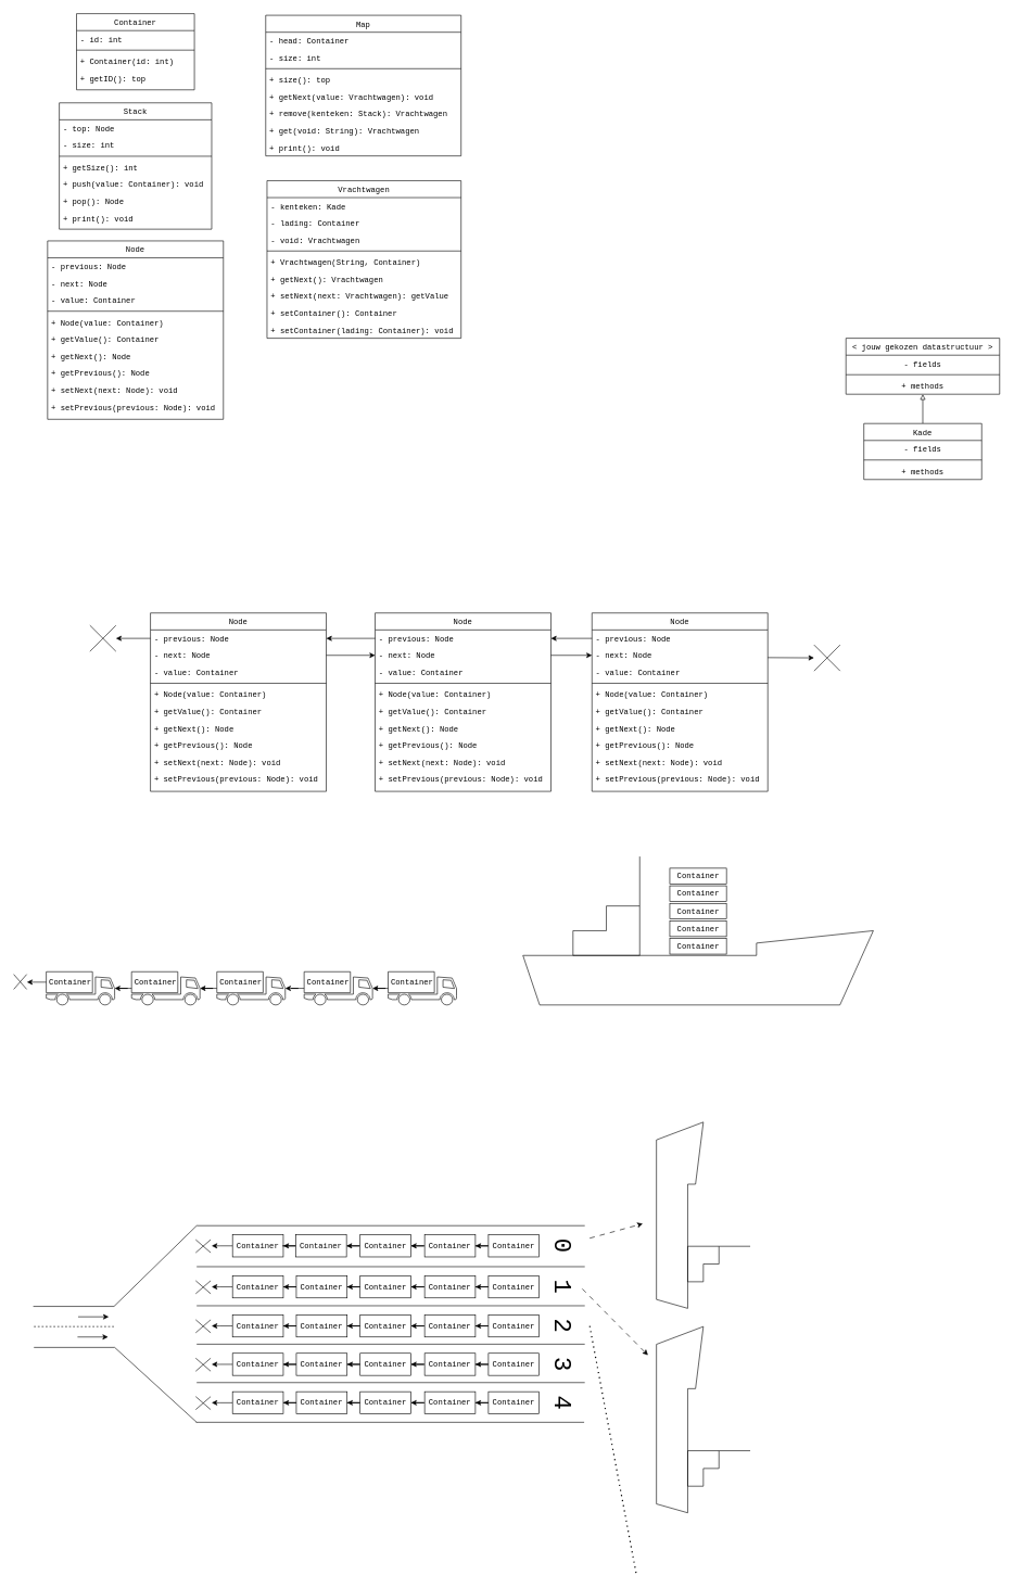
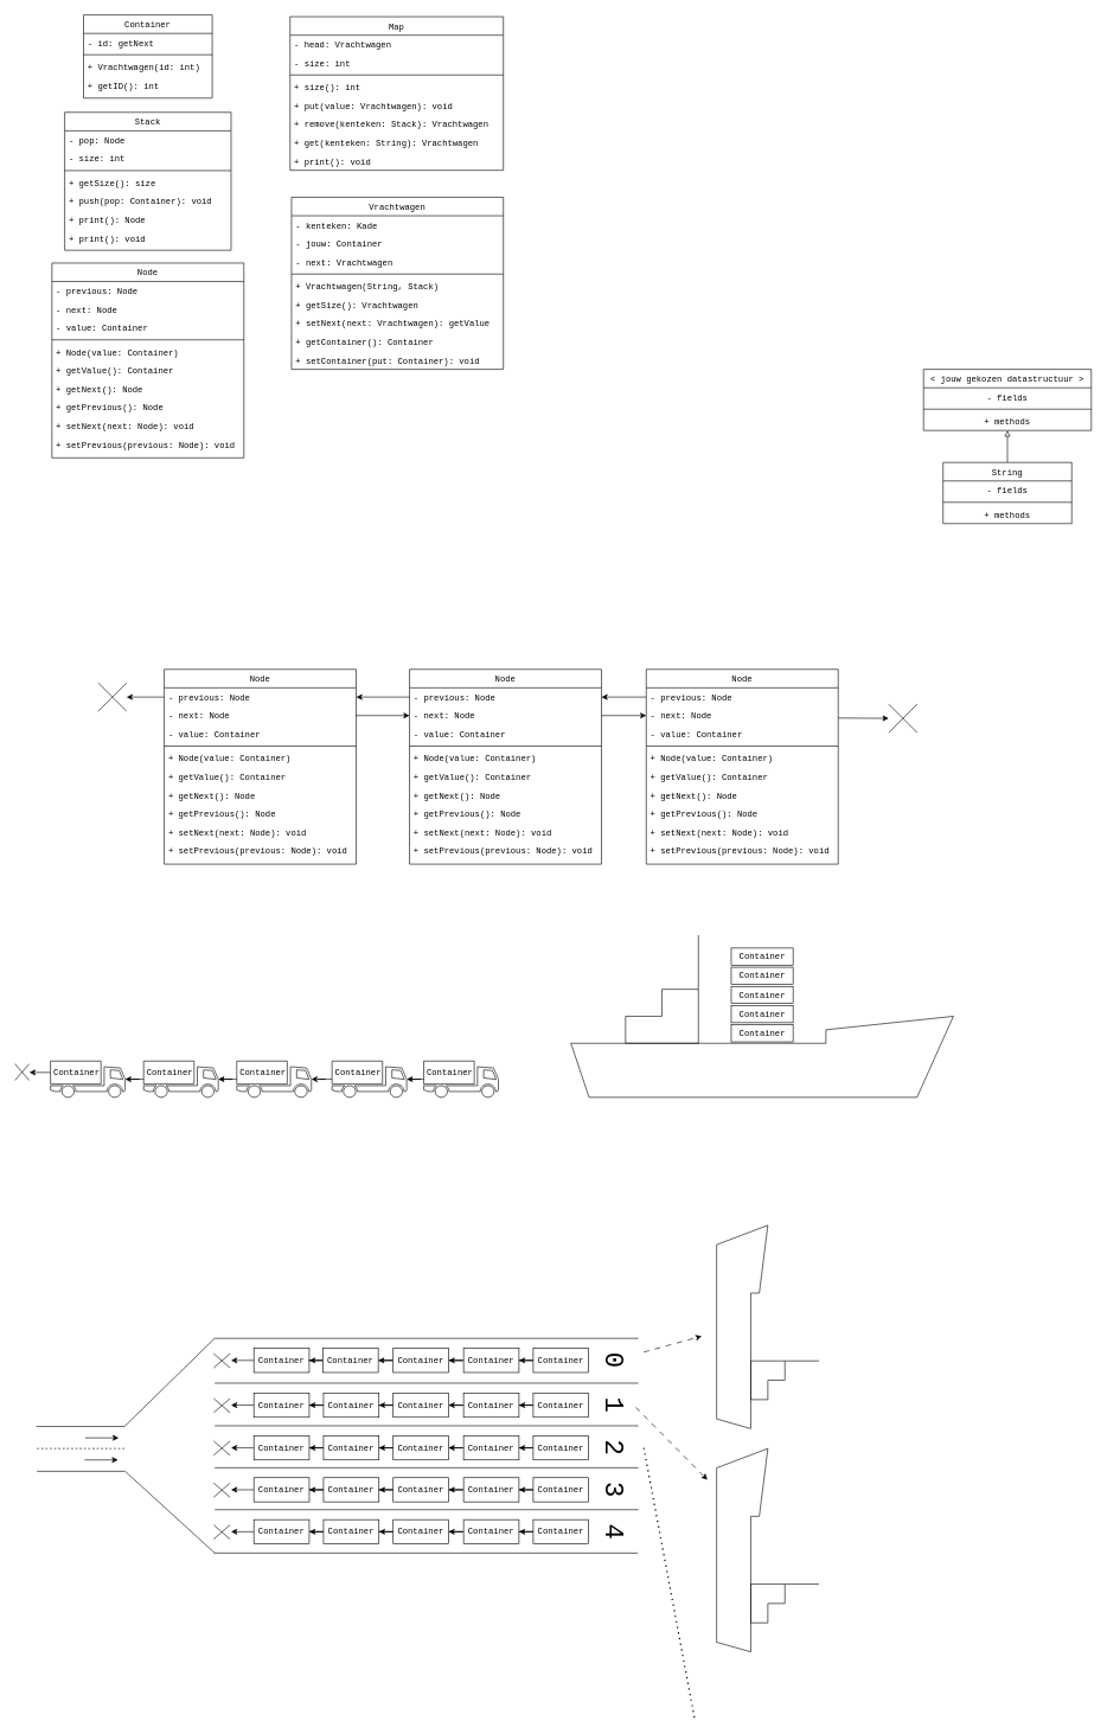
- <mxCell id="169" value="- id: int" style="text;align=left;verticalAlign=top;spacingLeft=4;spacingRight=4;overflow=hidden;rotatable=0;points=[[0,0.5],[1,0.5]];portConstraint=eastwest;rounded=0;shadow=0;html=0;fontFamily=Courier New;" parent="168" vertex="1"><mxGeometry y="26" width="181" height="26" as="geometry" /></mxCell>
+ <mxCell id="169" value="- id: getNext" style="text;align=left;verticalAlign=top;spacingLeft=4;spacingRight=4;overflow=hidden;rotatable=0;points=[[0,0.5],[1,0.5]];portConstraint=eastwest;rounded=0;shadow=0;html=0;fontFamily=Courier New;" parent="168" vertex="1"><mxGeometry y="26" width="181" height="26" as="geometry" /></mxCell>
- <mxCell id="174" value="- head: Container" style="text;align=left;verticalAlign=top;spacingLeft=4;spacingRight=4;overflow=hidden;rotatable=0;points=[[0,0.5],[1,0.5]];portConstraint=eastwest;rounded=0;shadow=0;html=0;fontFamily=Courier New;" parent="173" vertex="1"><mxGeometry y="26" width="300" height="26" as="geometry" /></mxCell>
+ <mxCell id="174" value="- head: Vrachtwagen" style="text;align=left;verticalAlign=top;spacingLeft=4;spacingRight=4;overflow=hidden;rotatable=0;points=[[0,0.5],[1,0.5]];portConstraint=eastwest;rounded=0;shadow=0;html=0;fontFamily=Courier New;" parent="173" vertex="1"><mxGeometry y="26" width="300" height="26" as="geometry" /></mxCell>
- <mxCell id="171" value="+ Container(id: int)" style="text;align=left;verticalAlign=top;spacingLeft=4;spacingRight=4;overflow=hidden;rotatable=0;points=[[0,0.5],[1,0.5]];portConstraint=eastwest;fontFamily=Courier New;" parent="168" vertex="1"><mxGeometry y="60" width="181" height="26" as="geometry" /></mxCell>
+ <mxCell id="171" value="+ Vrachtwagen(id: int)" style="text;align=left;verticalAlign=top;spacingLeft=4;spacingRight=4;overflow=hidden;rotatable=0;points=[[0,0.5],[1,0.5]];portConstraint=eastwest;fontFamily=Courier New;" parent="168" vertex="1"><mxGeometry y="60" width="181" height="26" as="geometry" /></mxCell>
- <mxCell id="172" value="+ getID(): top" style="text;align=left;verticalAlign=top;spacingLeft=4;spacingRight=4;overflow=hidden;rotatable=0;points=[[0,0.5],[1,0.5]];portConstraint=eastwest;fontFamily=Courier New;" parent="168" vertex="1"><mxGeometry y="86" width="181" height="26" as="geometry" /></mxCell>
+ <mxCell id="172" value="+ getID(): int" style="text;align=left;verticalAlign=top;spacingLeft=4;spacingRight=4;overflow=hidden;rotatable=0;points=[[0,0.5],[1,0.5]];portConstraint=eastwest;fontFamily=Courier New;" parent="168" vertex="1"><mxGeometry y="86" width="181" height="26" as="geometry" /></mxCell>
- <mxCell id="177" value="+ size(): top" style="text;align=left;verticalAlign=top;spacingLeft=4;spacingRight=4;overflow=hidden;rotatable=0;points=[[0,0.5],[1,0.5]];portConstraint=eastwest;fontFamily=Courier New;" parent="173" vertex="1"><mxGeometry y="86" width="300" height="26" as="geometry" /></mxCell>
+ <mxCell id="177" value="+ size(): int" style="text;align=left;verticalAlign=top;spacingLeft=4;spacingRight=4;overflow=hidden;rotatable=0;points=[[0,0.5],[1,0.5]];portConstraint=eastwest;fontFamily=Courier New;" parent="173" vertex="1"><mxGeometry y="86" width="300" height="26" as="geometry" /></mxCell>
- <mxCell id="178" value="+ getNext(value: Vrachtwagen): void" style="text;align=left;verticalAlign=top;spacingLeft=4;spacingRight=4;overflow=hidden;rotatable=0;points=[[0,0.5],[1,0.5]];portConstraint=eastwest;fontFamily=Courier New;" parent="173" vertex="1"><mxGeometry y="112" width="300" height="26" as="geometry" /></mxCell>
+ <mxCell id="178" value="+ put(value: Vrachtwagen): void" style="text;align=left;verticalAlign=top;spacingLeft=4;spacingRight=4;overflow=hidden;rotatable=0;points=[[0,0.5],[1,0.5]];portConstraint=eastwest;fontFamily=Courier New;" parent="173" vertex="1"><mxGeometry y="112" width="300" height="26" as="geometry" /></mxCell>
- <mxCell id="150" value="- top: Node" style="text;align=left;verticalAlign=top;spacingLeft=4;spacingRight=4;overflow=hidden;rotatable=0;points=[[0,0.5],[1,0.5]];portConstraint=eastwest;rounded=0;shadow=0;html=0;fontFamily=Courier New;" parent="149" vertex="1"><mxGeometry y="26" width="234" height="26" as="geometry" /></mxCell>
+ <mxCell id="150" value="- pop: Node" style="text;align=left;verticalAlign=top;spacingLeft=4;spacingRight=4;overflow=hidden;rotatable=0;points=[[0,0.5],[1,0.5]];portConstraint=eastwest;rounded=0;shadow=0;html=0;fontFamily=Courier New;" parent="149" vertex="1"><mxGeometry y="26" width="234" height="26" as="geometry" /></mxCell>
- <mxCell id="180" value="+ get(void: String): Vrachtwagen" style="text;align=left;verticalAlign=top;spacingLeft=4;spacingRight=4;overflow=hidden;rotatable=0;points=[[0,0.5],[1,0.5]];portConstraint=eastwest;fontFamily=Courier New;" vertex="1" parent="173"><mxGeometry y="164" width="300" height="26" as="geometry" /></mxCell>
+ <mxCell id="180" value="+ get(kenteken: String): Vrachtwagen" style="text;align=left;verticalAlign=top;spacingLeft=4;spacingRight=4;overflow=hidden;rotatable=0;points=[[0,0.5],[1,0.5]];portConstraint=eastwest;fontFamily=Courier New;" vertex="1" parent="173"><mxGeometry y="164" width="300" height="26" as="geometry" /></mxCell>
- <mxCell id="153" value="+ getSize(): int" style="text;align=left;verticalAlign=top;spacingLeft=4;spacingRight=4;overflow=hidden;rotatable=0;points=[[0,0.5],[1,0.5]];portConstraint=eastwest;fontFamily=Courier New;" parent="149" vertex="1"><mxGeometry y="86" width="234" height="26" as="geometry" /></mxCell>
+ <mxCell id="153" value="+ getSize(): size" style="text;align=left;verticalAlign=top;spacingLeft=4;spacingRight=4;overflow=hidden;rotatable=0;points=[[0,0.5],[1,0.5]];portConstraint=eastwest;fontFamily=Courier New;" parent="149" vertex="1"><mxGeometry y="86" width="234" height="26" as="geometry" /></mxCell>
- <mxCell id="154" value="+ push(value: Container): void" style="text;align=left;verticalAlign=top;spacingLeft=4;spacingRight=4;overflow=hidden;rotatable=0;points=[[0,0.5],[1,0.5]];portConstraint=eastwest;fontFamily=Courier New;" parent="149" vertex="1"><mxGeometry y="112" width="234" height="26" as="geometry" /></mxCell>
+ <mxCell id="154" value="+ push(pop: Container): void" style="text;align=left;verticalAlign=top;spacingLeft=4;spacingRight=4;overflow=hidden;rotatable=0;points=[[0,0.5],[1,0.5]];portConstraint=eastwest;fontFamily=Courier New;" parent="149" vertex="1"><mxGeometry y="112" width="234" height="26" as="geometry" /></mxCell>
- <mxCell id="155" value="+ pop(): Node" style="text;align=left;verticalAlign=top;spacingLeft=4;spacingRight=4;overflow=hidden;rotatable=0;points=[[0,0.5],[1,0.5]];portConstraint=eastwest;fontFamily=Courier New;" parent="149" vertex="1"><mxGeometry y="138" width="234" height="26" as="geometry" /></mxCell>
+ <mxCell id="155" value="+ print(): Node" style="text;align=left;verticalAlign=top;spacingLeft=4;spacingRight=4;overflow=hidden;rotatable=0;points=[[0,0.5],[1,0.5]];portConstraint=eastwest;fontFamily=Courier New;" parent="149" vertex="1"><mxGeometry y="138" width="234" height="26" as="geometry" /></mxCell>
- <mxCell id="193" value="- lading: Container" style="text;align=left;verticalAlign=top;spacingLeft=4;spacingRight=4;overflow=hidden;rotatable=0;points=[[0,0.5],[1,0.5]];portConstraint=eastwest;rounded=0;shadow=0;html=0;fontFamily=Courier New;" parent="191" vertex="1"><mxGeometry y="52" width="298" height="26" as="geometry" /></mxCell>
+ <mxCell id="193" value="- jouw: Container" style="text;align=left;verticalAlign=top;spacingLeft=4;spacingRight=4;overflow=hidden;rotatable=0;points=[[0,0.5],[1,0.5]];portConstraint=eastwest;rounded=0;shadow=0;html=0;fontFamily=Courier New;" parent="191" vertex="1"><mxGeometry y="52" width="298" height="26" as="geometry" /></mxCell>
- <mxCell id="194" value="- void: Vrachtwagen" style="text;align=left;verticalAlign=top;spacingLeft=4;spacingRight=4;overflow=hidden;rotatable=0;points=[[0,0.5],[1,0.5]];portConstraint=eastwest;rounded=0;shadow=0;html=0;fontFamily=Courier New;" parent="191" vertex="1"><mxGeometry y="78" width="298" height="26" as="geometry" /></mxCell>
+ <mxCell id="194" value="- next: Vrachtwagen" style="text;align=left;verticalAlign=top;spacingLeft=4;spacingRight=4;overflow=hidden;rotatable=0;points=[[0,0.5],[1,0.5]];portConstraint=eastwest;rounded=0;shadow=0;html=0;fontFamily=Courier New;" parent="191" vertex="1"><mxGeometry y="78" width="298" height="26" as="geometry" /></mxCell>
- <mxCell id="196" value="+ Vrachtwagen(String, Container)" style="text;align=left;verticalAlign=top;spacingLeft=4;spacingRight=4;overflow=hidden;rotatable=0;points=[[0,0.5],[1,0.5]];portConstraint=eastwest;fontFamily=Courier New;" parent="191" vertex="1"><mxGeometry y="112" width="298" height="26" as="geometry" /></mxCell>
+ <mxCell id="196" value="+ Vrachtwagen(String, Stack)" style="text;align=left;verticalAlign=top;spacingLeft=4;spacingRight=4;overflow=hidden;rotatable=0;points=[[0,0.5],[1,0.5]];portConstraint=eastwest;fontFamily=Courier New;" parent="191" vertex="1"><mxGeometry y="112" width="298" height="26" as="geometry" /></mxCell>
- <mxCell id="197" value="+ getNext(): Vrachtwagen" style="text;align=left;verticalAlign=top;spacingLeft=4;spacingRight=4;overflow=hidden;rotatable=0;points=[[0,0.5],[1,0.5]];portConstraint=eastwest;fontFamily=Courier New;" parent="191" vertex="1"><mxGeometry y="138" width="298" height="26" as="geometry" /></mxCell>
+ <mxCell id="197" value="+ getSize(): Vrachtwagen" style="text;align=left;verticalAlign=top;spacingLeft=4;spacingRight=4;overflow=hidden;rotatable=0;points=[[0,0.5],[1,0.5]];portConstraint=eastwest;fontFamily=Courier New;" parent="191" vertex="1"><mxGeometry y="138" width="298" height="26" as="geometry" /></mxCell>
- <mxCell id="199" value="+ setContainer(): Container" style="text;align=left;verticalAlign=top;spacingLeft=4;spacingRight=4;overflow=hidden;rotatable=0;points=[[0,0.5],[1,0.5]];portConstraint=eastwest;fontFamily=Courier New;" parent="191" vertex="1"><mxGeometry y="190" width="298" height="26" as="geometry" /></mxCell>
+ <mxCell id="199" value="+ getContainer(): Container" style="text;align=left;verticalAlign=top;spacingLeft=4;spacingRight=4;overflow=hidden;rotatable=0;points=[[0,0.5],[1,0.5]];portConstraint=eastwest;fontFamily=Courier New;" parent="191" vertex="1"><mxGeometry y="190" width="298" height="26" as="geometry" /></mxCell>
- <mxCell id="200" value="+ setContainer(lading: Container): void" style="text;align=left;verticalAlign=top;spacingLeft=4;spacingRight=4;overflow=hidden;rotatable=0;points=[[0,0.5],[1,0.5]];portConstraint=eastwest;fontFamily=Courier New;" parent="191" vertex="1"><mxGeometry y="216" width="298" height="26" as="geometry" /></mxCell>
+ <mxCell id="200" value="+ setContainer(put: Container): void" style="text;align=left;verticalAlign=top;spacingLeft=4;spacingRight=4;overflow=hidden;rotatable=0;points=[[0,0.5],[1,0.5]];portConstraint=eastwest;fontFamily=Courier New;" parent="191" vertex="1"><mxGeometry y="216" width="298" height="26" as="geometry" /></mxCell>
- <mxCell id="183" value="Kade" style="swimlane;fontStyle=0;align=center;verticalAlign=top;childLayout=stackLayout;horizontal=1;startSize=26;horizontalStack=0;resizeParent=1;resizeLast=0;collapsible=1;marginBottom=0;rounded=0;shadow=0;strokeWidth=1;fontFamily=Courier New;" parent="1" vertex="1"><mxGeometry x="1325.5" y="650" width="181" height="86" as="geometry"><mxRectangle x="550" y="140" width="160" height="26" as="alternateBounds" /></mxGeometry></mxCell>
+ <mxCell id="183" value="String" style="swimlane;fontStyle=0;align=center;verticalAlign=top;childLayout=stackLayout;horizontal=1;startSize=26;horizontalStack=0;resizeParent=1;resizeLast=0;collapsible=1;marginBottom=0;rounded=0;shadow=0;strokeWidth=1;fontFamily=Courier New;" parent="1" vertex="1"><mxGeometry x="1325.5" y="650" width="181" height="86" as="geometry"><mxRectangle x="550" y="140" width="160" height="26" as="alternateBounds" /></mxGeometry></mxCell>
